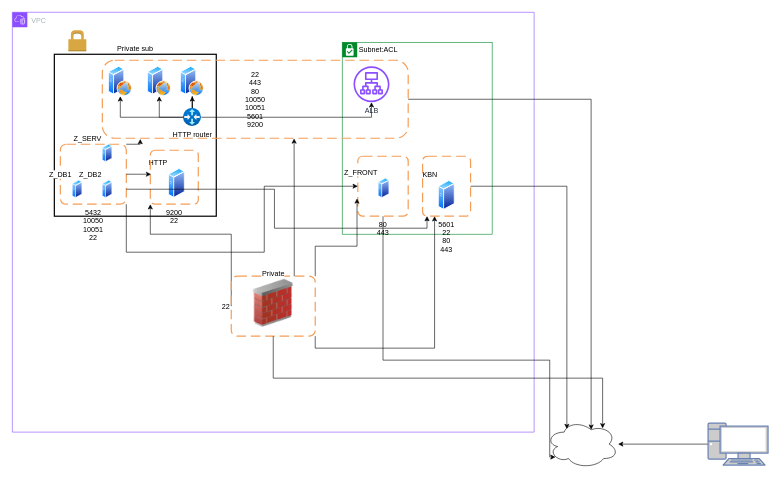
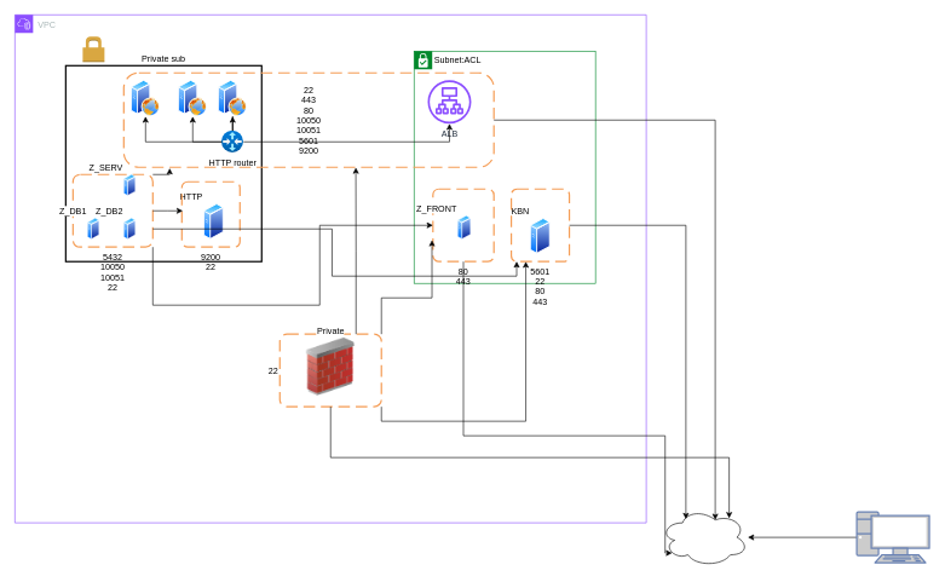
- <mxCell id="14" style="edgeStyle=orthogonalEdgeStyle;rounded=0;orthogonalLoop=1;jettySize=auto;html=1;exitX=0;exitY=0.5;exitDx=0;exitDy=0;entryX=0;entryY=1;entryDx=0;entryDy=0;" parent="3" source="16" target="13" edge="1"><mxGeometry relative="1" as="geometry"><Array as="points"><mxPoint x="230" y="370" /></Array></mxGeometry></mxCell>
